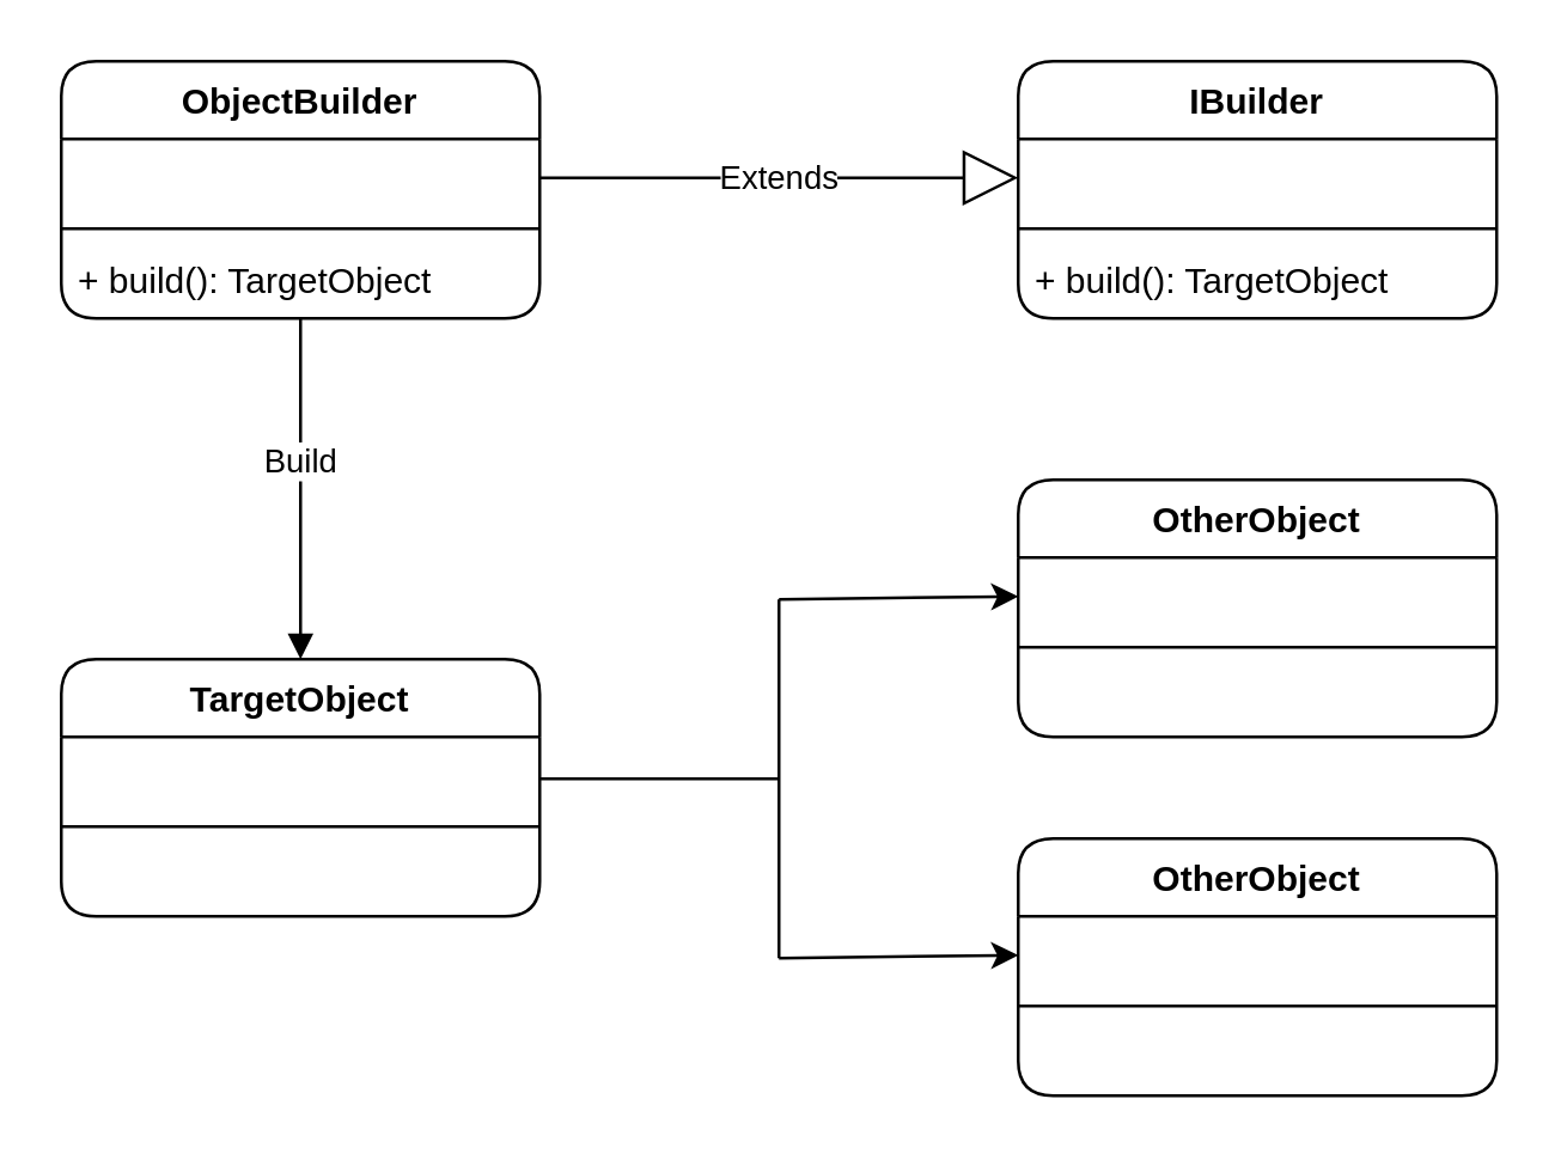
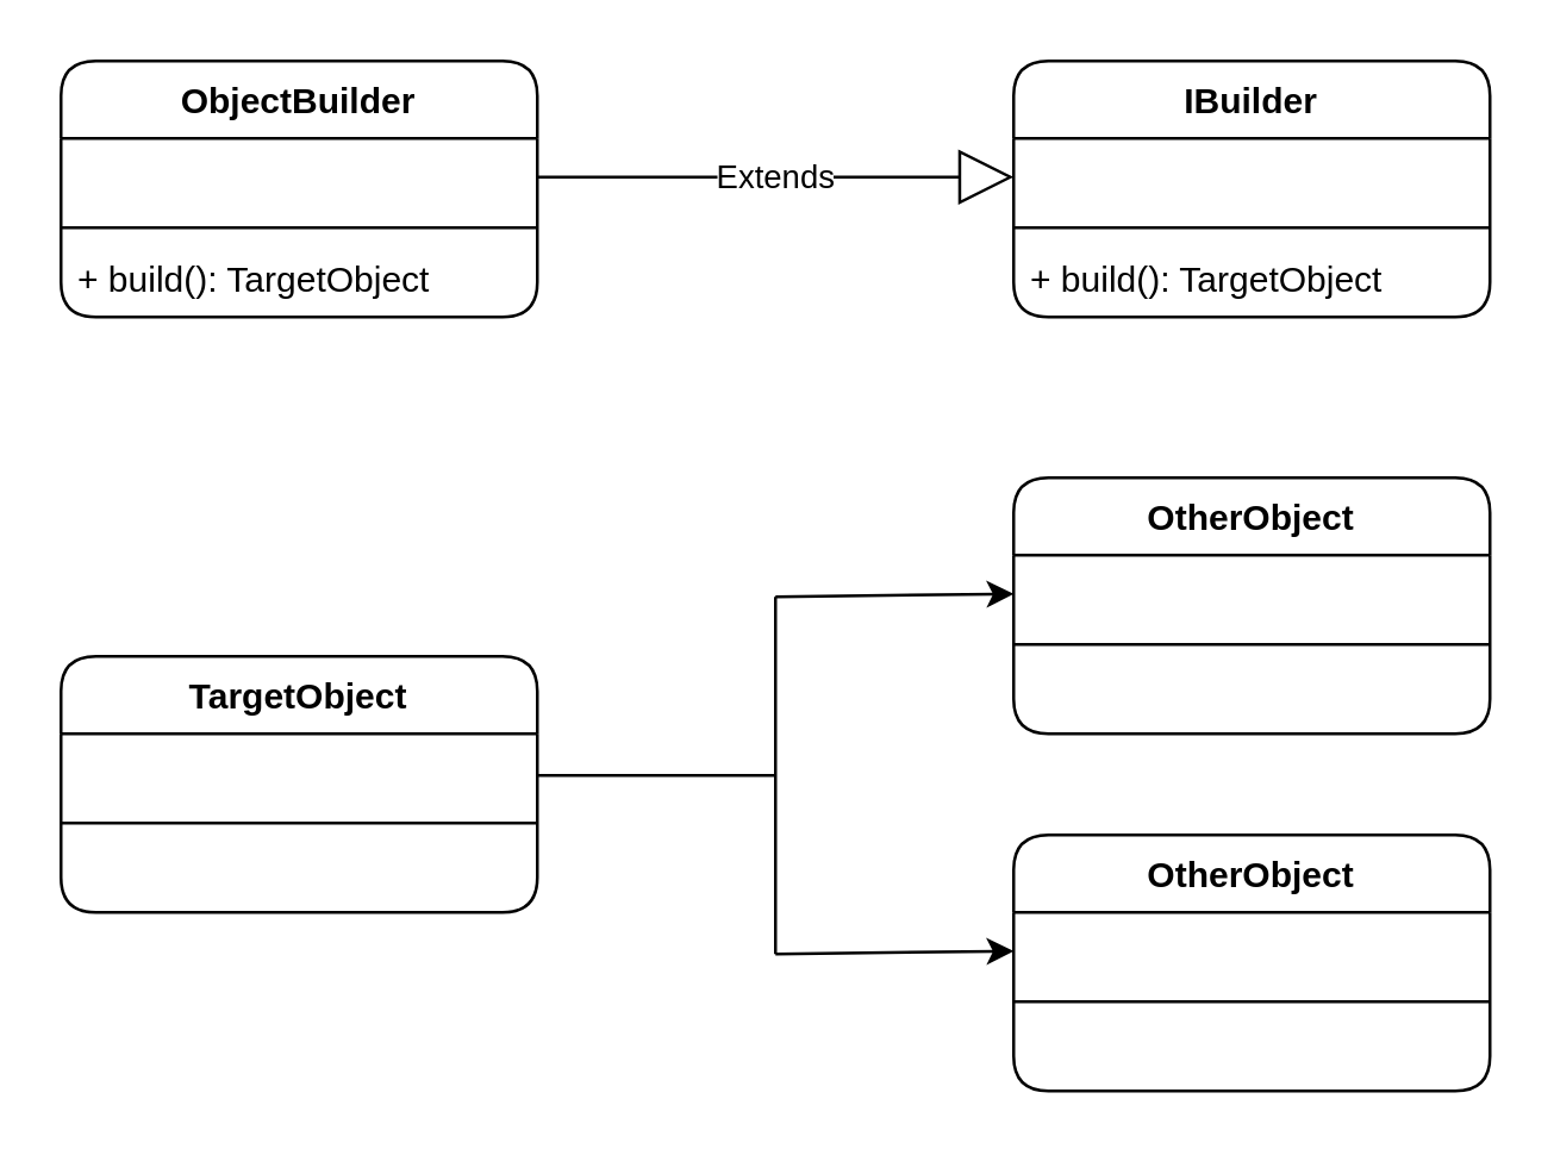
- <mxCell id="23" value="Build" style="html=1;verticalAlign=bottom;endArrow=block;rounded=0;entryX=0.5;entryY=0;entryDx=0;entryDy=0;exitX=0.5;exitY=1;exitDx=0;exitDy=0;" edge="1" parent="1" source="2" target="14"><mxGeometry width="80" relative="1" as="geometry"><mxPoint x="100" y="120" as="sourcePoint" /><mxPoint x="350" y="260" as="targetPoint" /></mxGeometry></mxCell>
